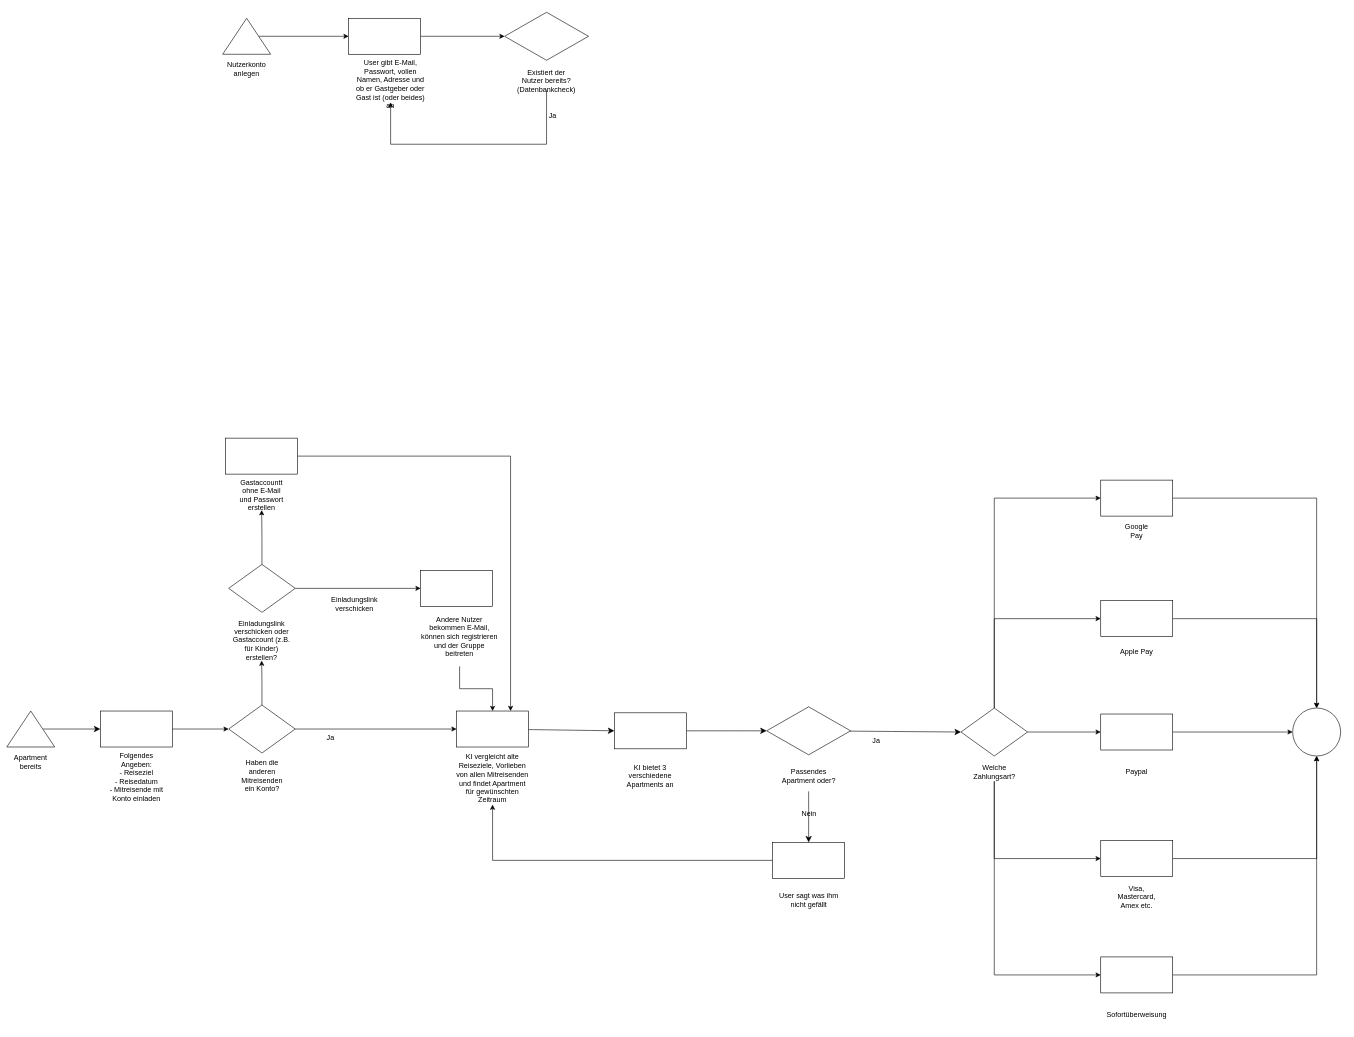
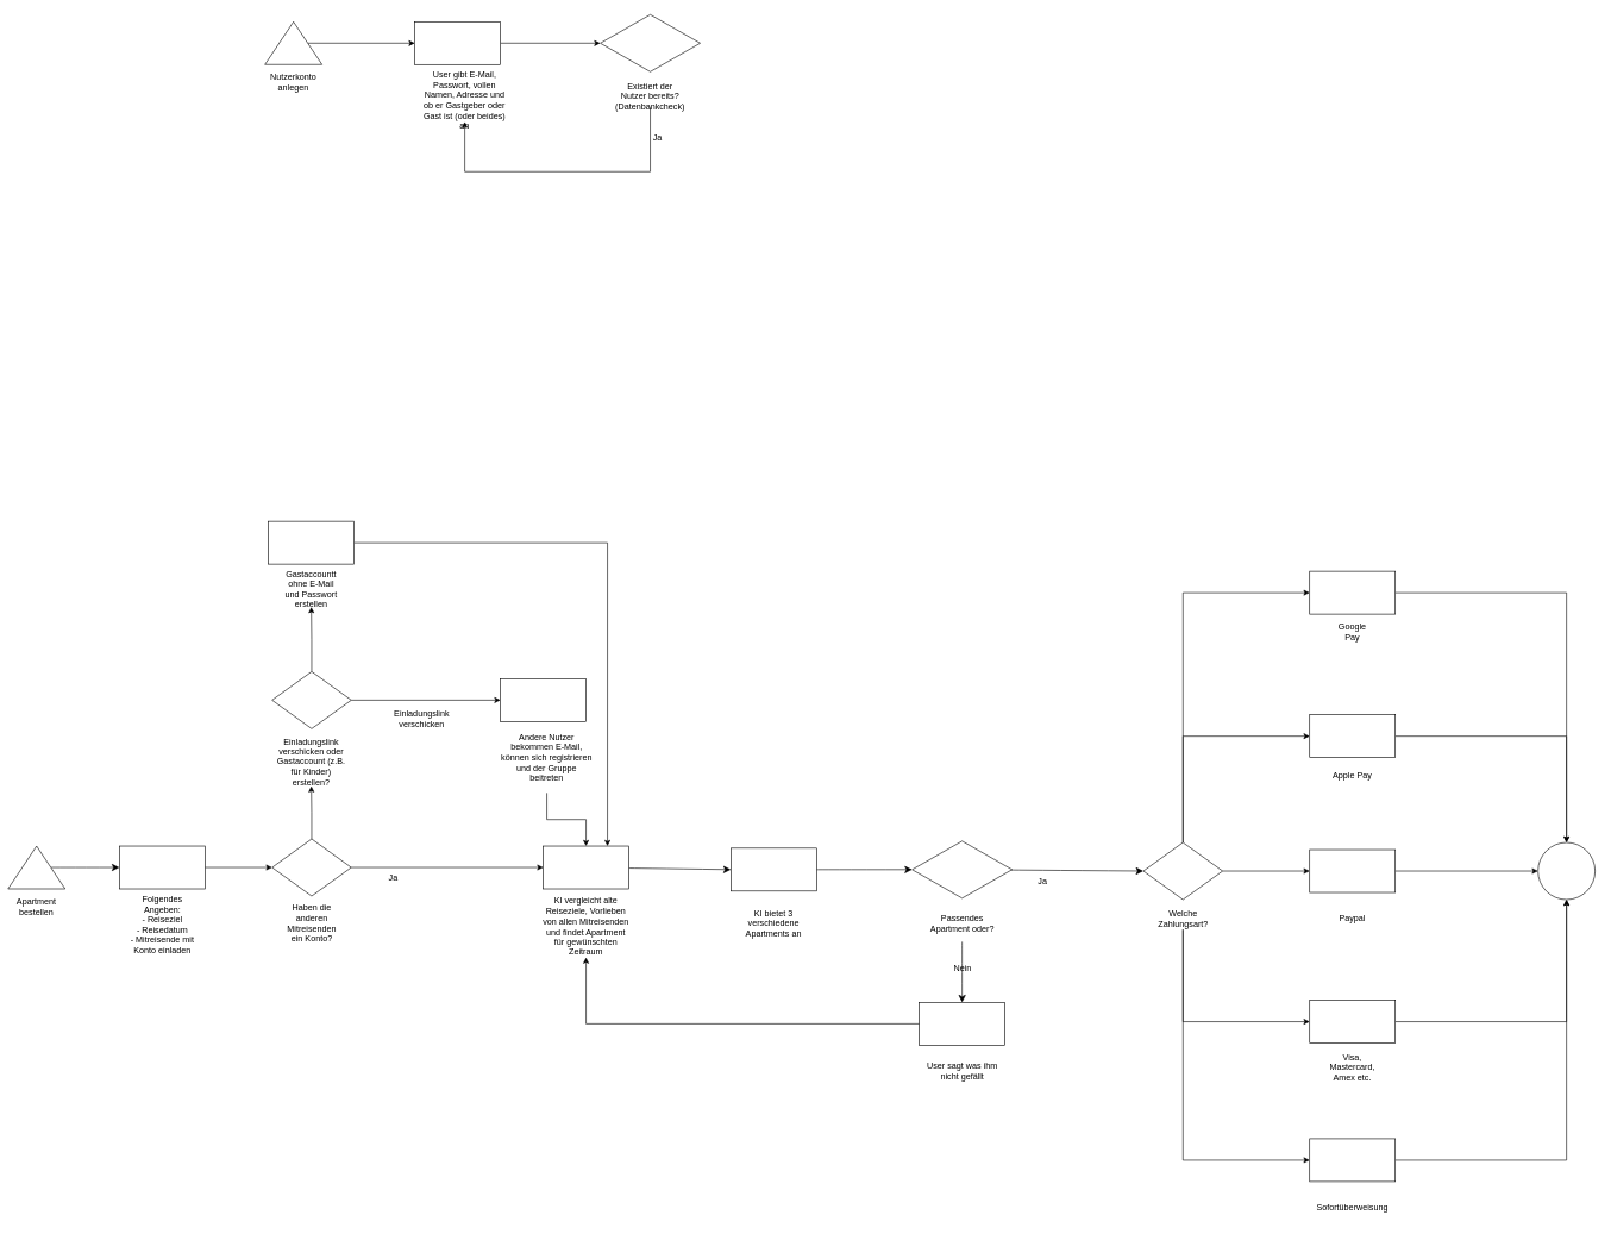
- <mxCell id="4" value="Apartment bereits" style="text;html=1;align=center;verticalAlign=middle;whiteSpace=wrap;rounded=0;" parent="1" vertex="1"><mxGeometry x="20" y="1255" width="60" height="30" as="geometry" /></mxCell>
+ <mxCell id="4" value="Apartment bestellen" style="text;html=1;align=center;verticalAlign=middle;whiteSpace=wrap;rounded=0;" parent="1" vertex="1"><mxGeometry x="20" y="1255" width="60" height="30" as="geometry" /></mxCell>
